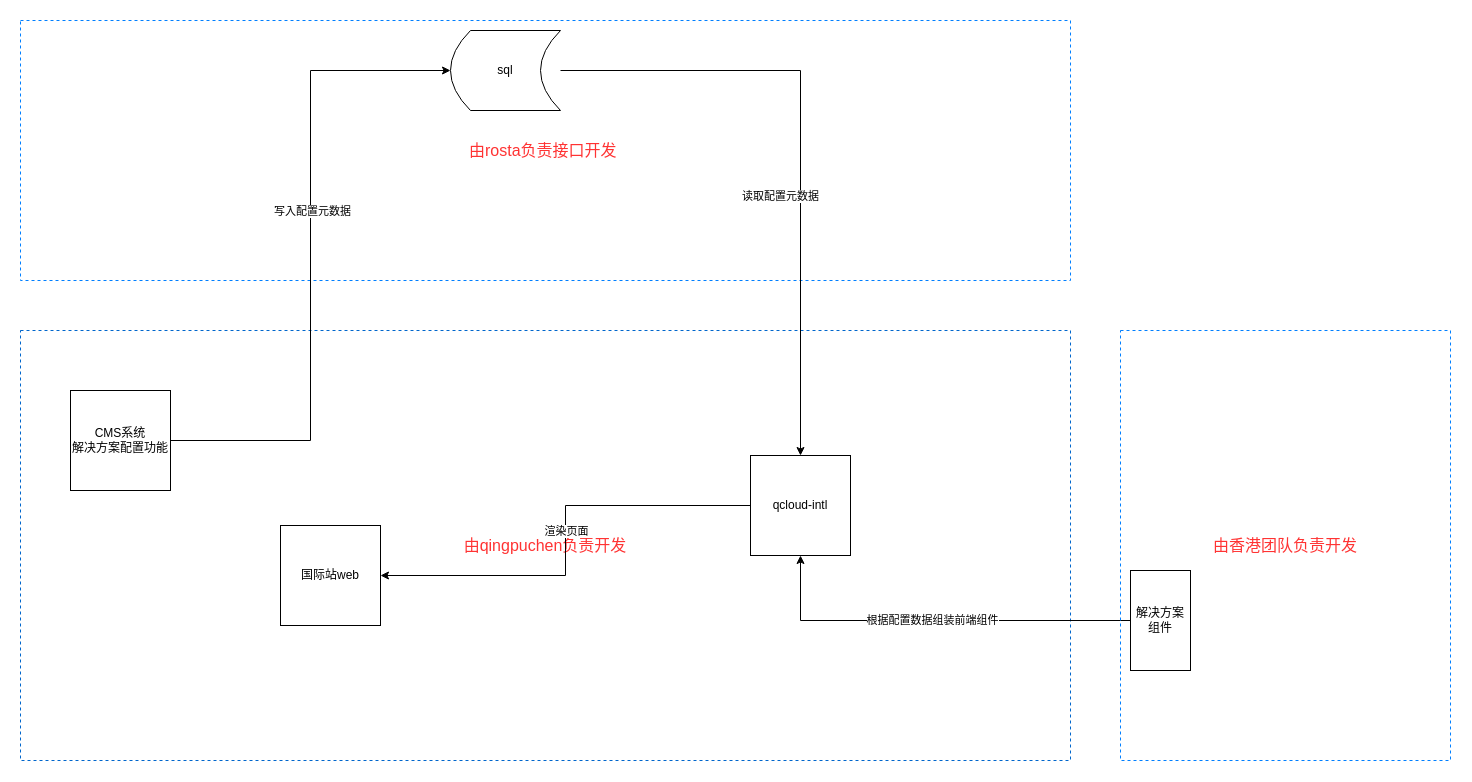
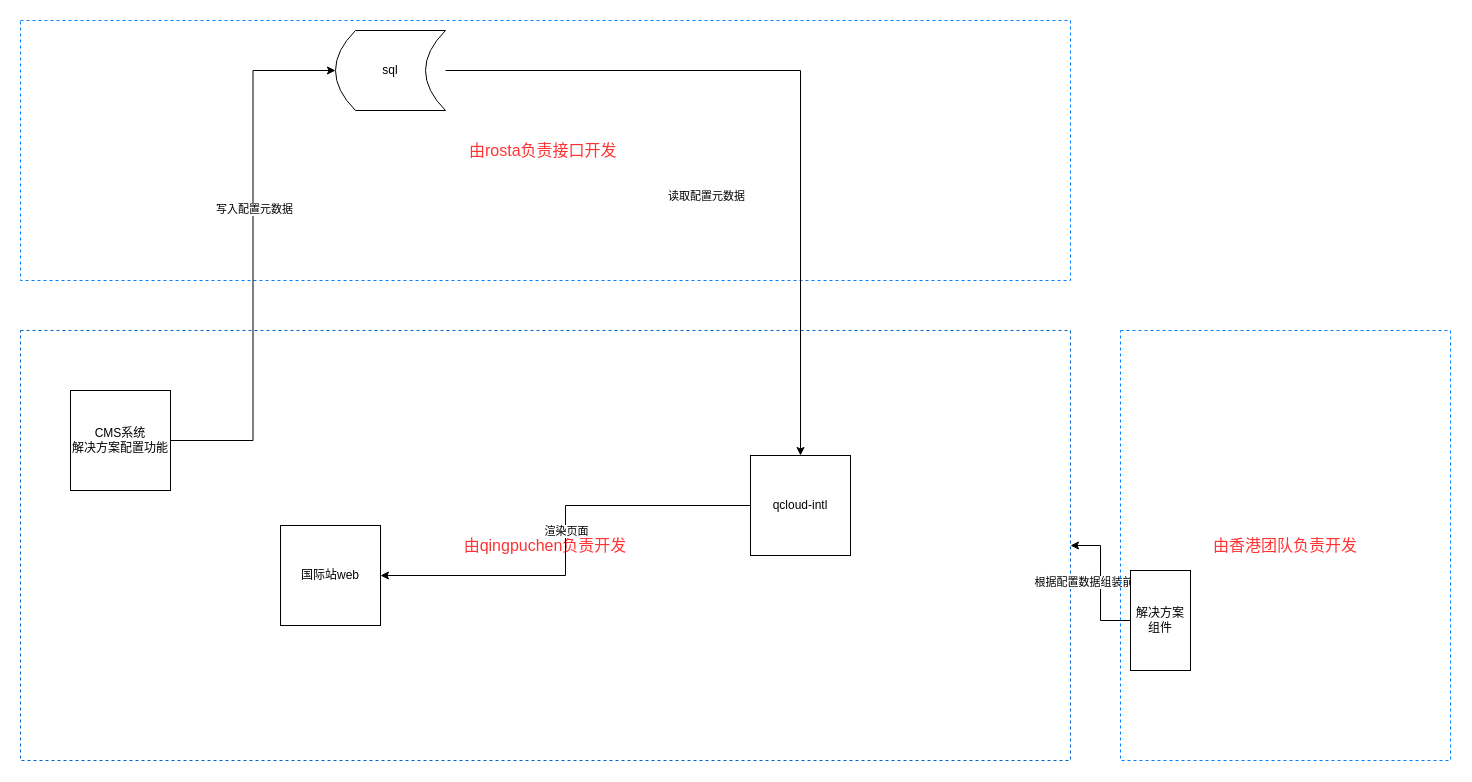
- <mxCell id="13" value="sql" style="shape=dataStorage;whiteSpace=wrap;html=1;fixedSize=1;" vertex="1" parent="1"><mxGeometry x="450" y="30" width="110" height="80" as="geometry" /></mxCell>
+ <mxCell id="13" value="sql" style="shape=dataStorage;whiteSpace=wrap;html=1;fixedSize=1;" vertex="1" parent="1"><mxGeometry x="335" y="30" width="110" height="80" as="geometry" /></mxCell>
- <mxCell id="14" value="根据配置数据组装前端组件" style="edgeStyle=orthogonalEdgeStyle;rounded=0;orthogonalLoop=1;jettySize=auto;html=1;" edge="1" parent="1" source="15" target="9"><mxGeometry relative="1" as="geometry" /></mxCell>
+ <mxCell id="14" value="根据配置数据组装前端组件" style="edgeStyle=orthogonalEdgeStyle;rounded=0;orthogonalLoop=1;jettySize=auto;html=1;" edge="1" parent="1" source="15" target="3"><mxGeometry relative="1" as="geometry" /></mxCell>
